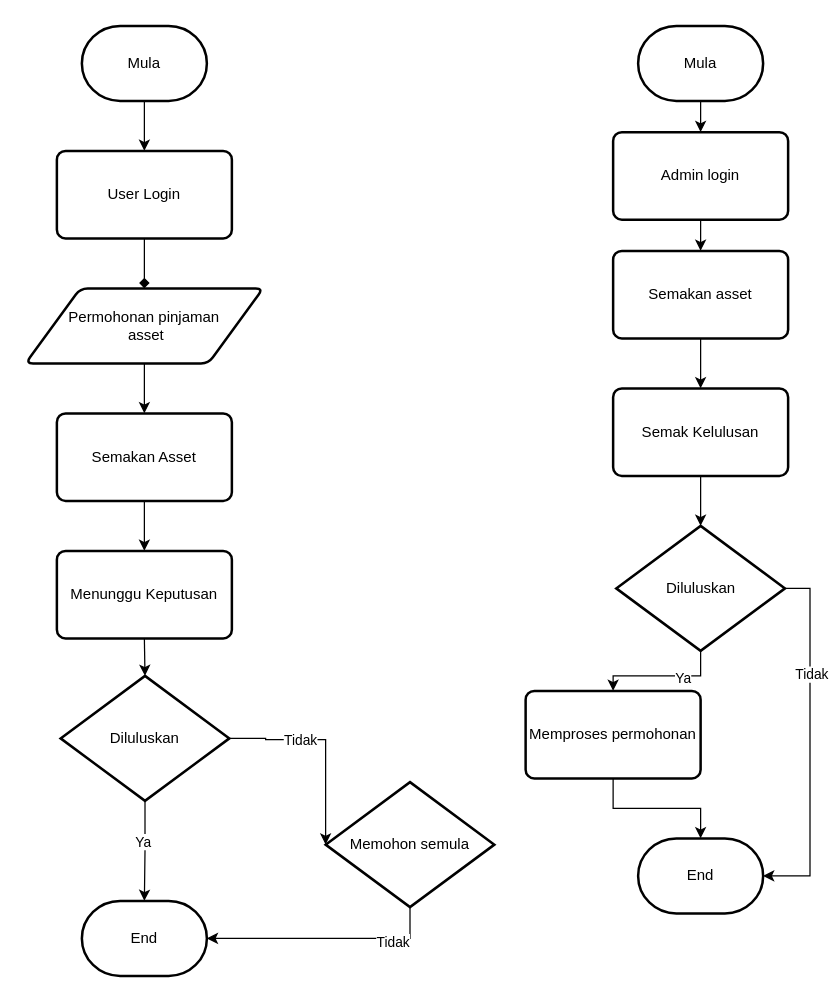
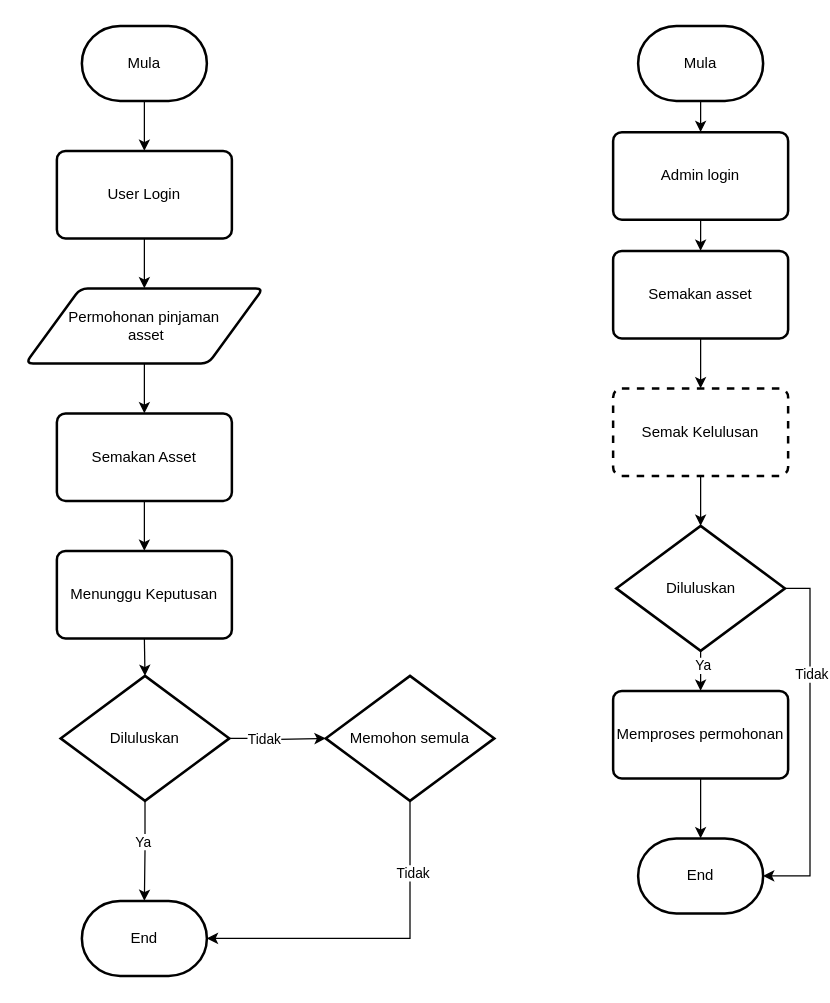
- <mxCell id="25" style="edgeStyle=orthogonalEdgeStyle;rounded=0;orthogonalLoop=1;jettySize=auto;html=1;exitX=0.5;exitY=1;exitDx=0;exitDy=0;endArrow=diamond;" edge="1" parent="1" source="26" target="5"><mxGeometry relative="1" as="geometry" /></mxCell>
+ <mxCell id="25" style="edgeStyle=orthogonalEdgeStyle;rounded=0;orthogonalLoop=1;jettySize=auto;html=1;exitX=0.5;exitY=1;exitDx=0;exitDy=0;" edge="1" parent="1" source="26" target="5"><mxGeometry relative="1" as="geometry" /></mxCell>
- <mxCell id="27" value="Semak Kelulusan" style="rounded=1;whiteSpace=wrap;html=1;absoluteArcSize=1;arcSize=14;strokeWidth=2;" vertex="1" parent="1"><mxGeometry x="490" y="310" width="140" height="70" as="geometry" /></mxCell>
+ <mxCell id="27" value="Semak Kelulusan" style="rounded=1;whiteSpace=wrap;html=1;absoluteArcSize=1;arcSize=14;strokeWidth=2;dashed=1;" vertex="1" parent="1"><mxGeometry x="490" y="310" width="140" height="70" as="geometry" /></mxCell>
- <mxCell id="32" value="Memproses permohonan" style="rounded=1;whiteSpace=wrap;html=1;absoluteArcSize=1;arcSize=14;strokeWidth=2;" vertex="1" parent="1"><mxGeometry x="420" y="552" width="140" height="70" as="geometry" /></mxCell>
+ <mxCell id="32" value="Memproses permohonan" style="rounded=1;whiteSpace=wrap;html=1;absoluteArcSize=1;arcSize=14;strokeWidth=2;" vertex="1" parent="1"><mxGeometry x="490" y="552" width="140" height="70" as="geometry" /></mxCell>
- <mxCell id="16" value="Memohon semula" style="strokeWidth=2;html=1;shape=mxgraph.flowchart.decision;whiteSpace=wrap;" vertex="1" parent="1"><mxGeometry x="260" y="625" width="135" height="100" as="geometry" /></mxCell>
+ <mxCell id="16" value="Memohon semula" style="strokeWidth=2;html=1;shape=mxgraph.flowchart.decision;whiteSpace=wrap;" vertex="1" parent="1"><mxGeometry x="260" y="540" width="135" height="100" as="geometry" /></mxCell>
